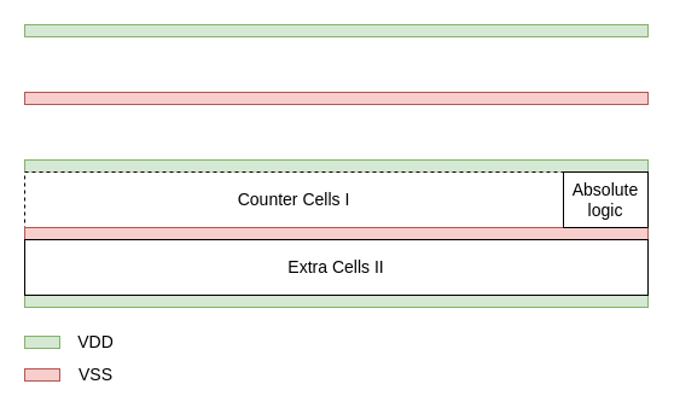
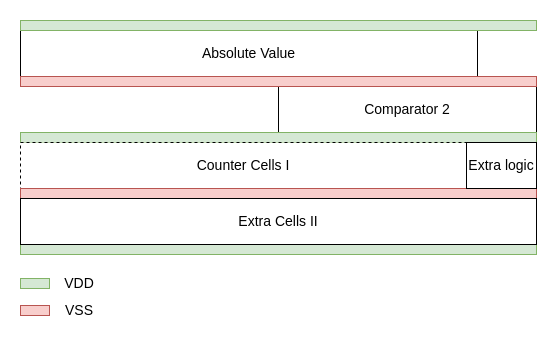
+ <mxCell id="2" value="&lt;font style=&quot;font-size: 14px;&quot;&gt;Absolute Value&lt;/font&gt;" style="rounded=0;whiteSpace=wrap;html=1;" vertex="1" parent="1"><mxGeometry x="20" y="30" width="457" height="46" as="geometry" /></mxCell>
+ <mxCell id="3" value="&lt;span style=&quot;font-size: 14px;&quot;&gt;Comparator 2&lt;/span&gt;" style="rounded=0;whiteSpace=wrap;html=1;" vertex="1" parent="1"><mxGeometry x="278" y="86" width="258" height="46" as="geometry" /></mxCell>
- <mxCell id="11" value="&lt;font style=&quot;font-size: 14px;&quot;&gt;Absolute logic&lt;/font&gt;" style="rounded=0;whiteSpace=wrap;html=1;" vertex="1" parent="1"><mxGeometry x="466" y="142" width="70" height="46" as="geometry" /></mxCell>
+ <mxCell id="11" value="&lt;font style=&quot;font-size: 14px;&quot;&gt;Extra logic&lt;/font&gt;" style="rounded=0;whiteSpace=wrap;html=1;" vertex="1" parent="1"><mxGeometry x="466" y="142" width="70" height="46" as="geometry" /></mxCell>
